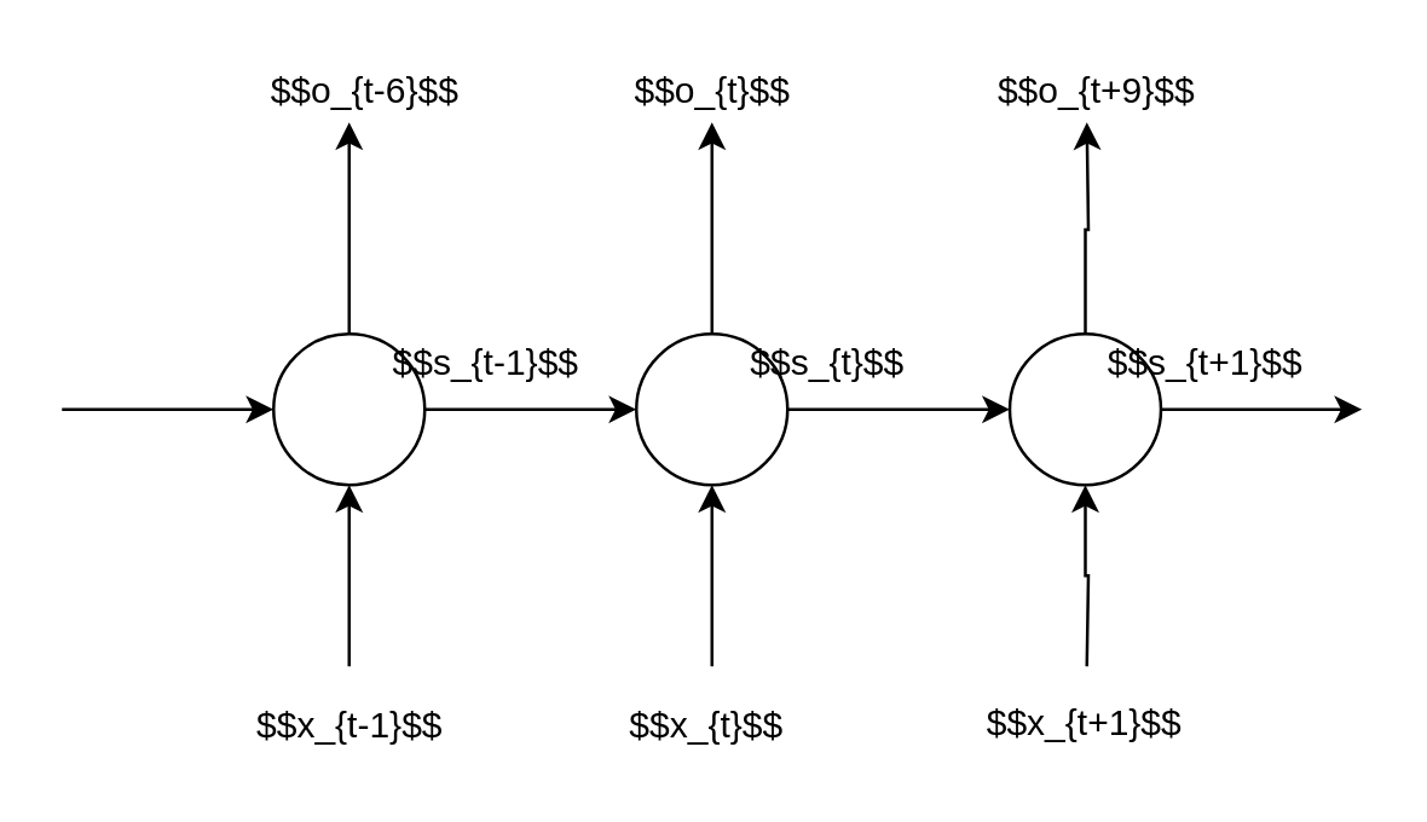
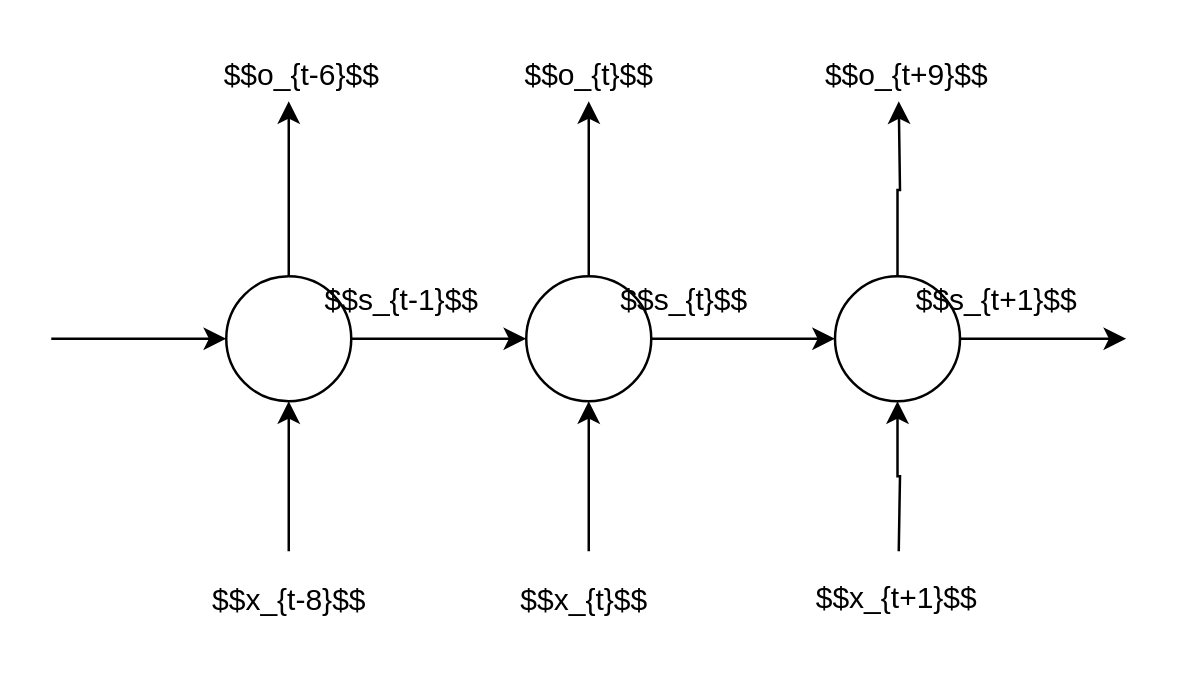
- <mxCell id="15" value="$$x_{t-1}$$" style="text;html=1;resizable=0;autosize=1;align=center;verticalAlign=middle;points=[];fillColor=none;strokeColor=none;rounded=0;" vertex="1" parent="1"><mxGeometry x="75" y="230" width="80" height="20" as="geometry" /></mxCell>
+ <mxCell id="15" value="$$x_{t-8}$$" style="text;html=1;resizable=0;autosize=1;align=center;verticalAlign=middle;points=[];fillColor=none;strokeColor=none;rounded=0;" vertex="1" parent="1"><mxGeometry x="75" y="230" width="80" height="20" as="geometry" /></mxCell>
